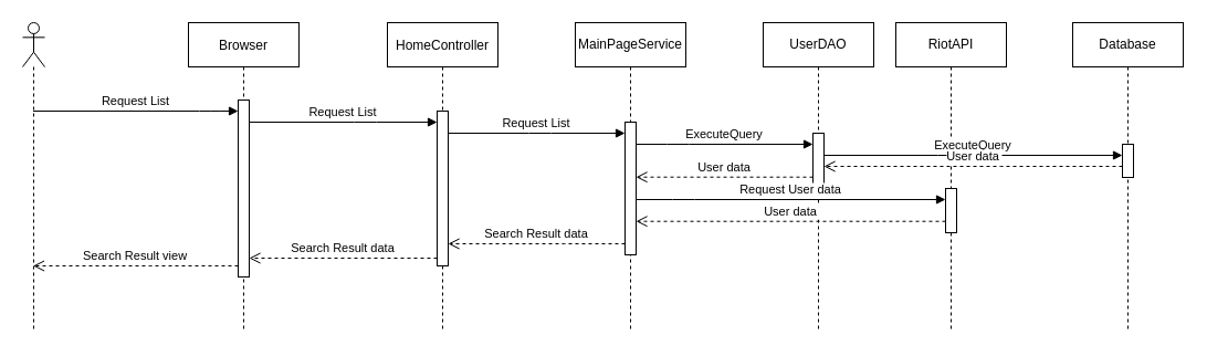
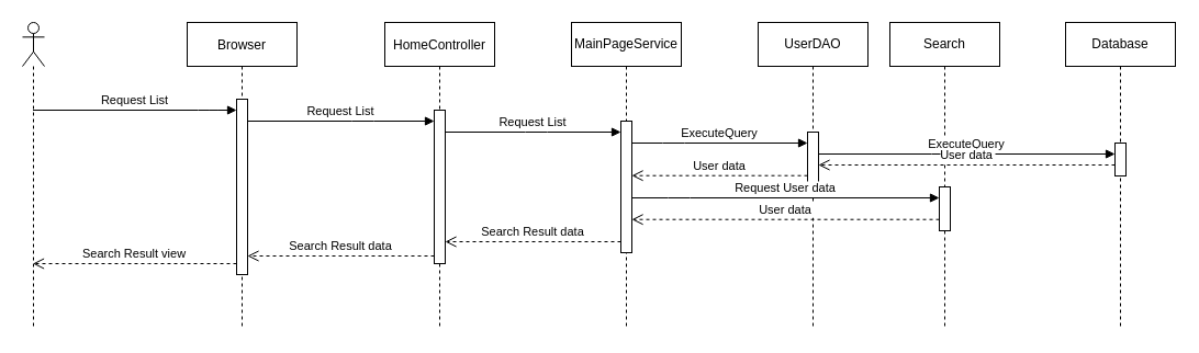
- <mxCell id="17" value="RiotAPI" style="shape=umlLifeline;perimeter=lifelinePerimeter;whiteSpace=wrap;html=1;container=1;collapsible=0;recursiveResize=0;outlineConnect=0;" parent="1" vertex="1"><mxGeometry x="810" y="20" width="100" height="280" as="geometry" /></mxCell>
+ <mxCell id="17" value="Search" style="shape=umlLifeline;perimeter=lifelinePerimeter;whiteSpace=wrap;html=1;container=1;collapsible=0;recursiveResize=0;outlineConnect=0;" parent="1" vertex="1"><mxGeometry x="810" y="20" width="100" height="280" as="geometry" /></mxCell>
